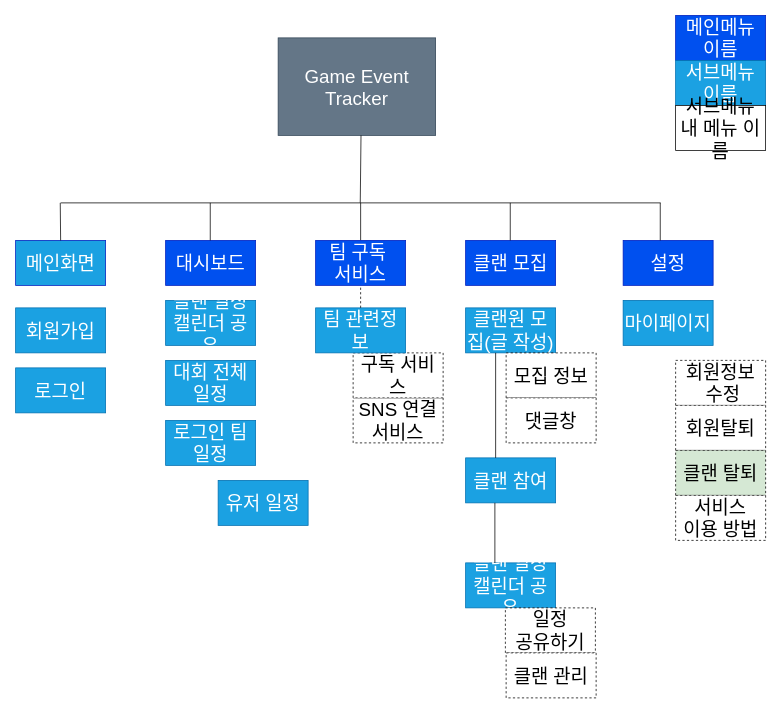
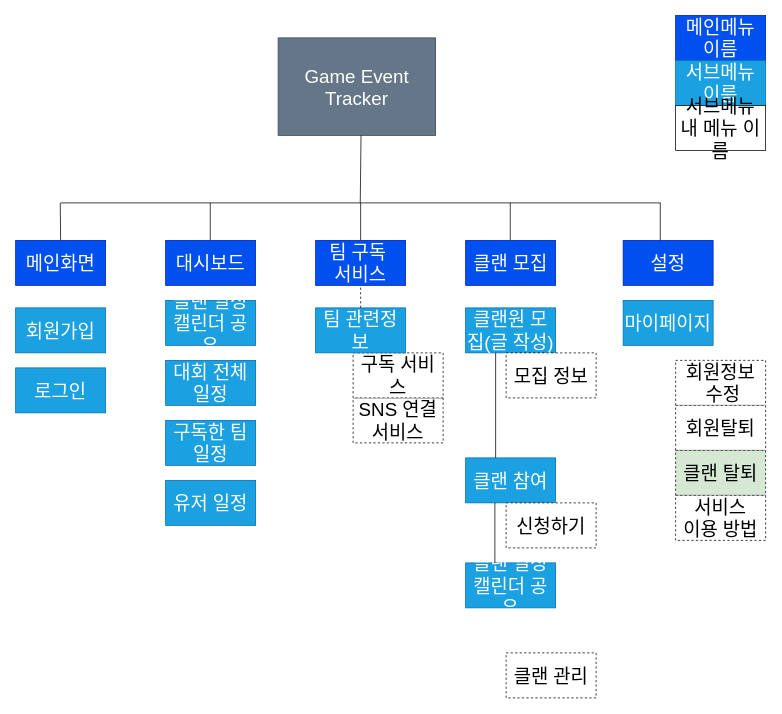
- <mxCell id="36" value="메인화면" style="rounded=0;whiteSpace=wrap;html=1;fillColor=#1ba1e2;fontColor=#ffffff;strokeColor=#001DBC;fontSize=25;" parent="1" vertex="1"><mxGeometry x="20" y="320" width="120" height="60" as="geometry" /></mxCell>
+ <mxCell id="36" value="메인화면" style="rounded=0;whiteSpace=wrap;html=1;fillColor=#0050ef;fontColor=#ffffff;strokeColor=#001DBC;fontSize=25;" parent="1" vertex="1"><mxGeometry x="20" y="320" width="120" height="60" as="geometry" /></mxCell>
- <mxCell id="22" value="댓글창" style="rounded=0;whiteSpace=wrap;html=1;dashed=1;fontSize=25;" parent="1" vertex="1"><mxGeometry x="674" y="530" width="120" height="60" as="geometry" /></mxCell>
- <mxCell id="30" value="로그인 팀 일정" style="rounded=0;whiteSpace=wrap;html=1;fillColor=#1ba1e2;fontColor=#ffffff;strokeColor=#006EAF;fontSize=25;" parent="1" vertex="1"><mxGeometry x="220" y="560" width="120" height="60" as="geometry" /></mxCell>
+ <mxCell id="30" value="구독한 팀 일정" style="rounded=0;whiteSpace=wrap;html=1;fillColor=#1ba1e2;fontColor=#ffffff;strokeColor=#006EAF;fontSize=25;" parent="1" vertex="1"><mxGeometry x="220" y="560" width="120" height="60" as="geometry" /></mxCell>
- <mxCell id="35" value="유저 일정" style="rounded=0;whiteSpace=wrap;html=1;fillColor=#1ba1e2;fontColor=#ffffff;strokeColor=#006EAF;fontSize=25;" parent="1" vertex="1"><mxGeometry x="290" y="640" width="120" height="60" as="geometry" /></mxCell>
+ <mxCell id="35" value="유저 일정" style="rounded=0;whiteSpace=wrap;html=1;fillColor=#1ba1e2;fontColor=#ffffff;strokeColor=#006EAF;fontSize=25;" parent="1" vertex="1"><mxGeometry x="220" y="640" width="120" height="60" as="geometry" /></mxCell>
+ <mxCell id="24" value="신청하기" style="rounded=0;whiteSpace=wrap;html=1;dashed=1;fontSize=25;" parent="1" vertex="1"><mxGeometry x="674" y="670" width="120" height="60" as="geometry" /></mxCell>
- <mxCell id="41" value="일정&lt;div&gt;공유하기&lt;/div&gt;" style="rounded=0;whiteSpace=wrap;html=1;dashed=1;fontSize=25;" parent="1" vertex="1"><mxGeometry x="673" y="810" width="120" height="60" as="geometry" /></mxCell>
